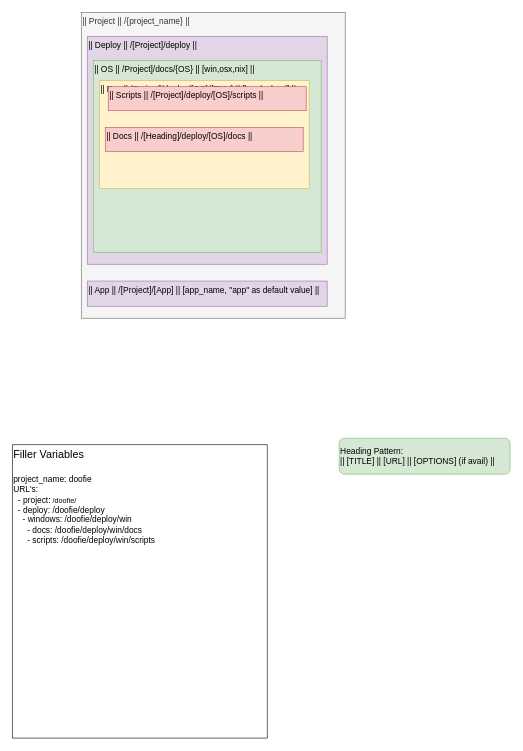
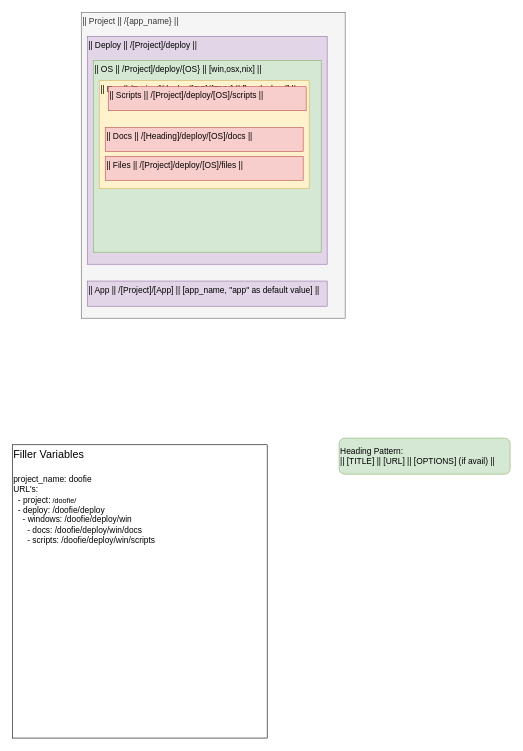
- <mxCell id="2" value="&lt;div style=&quot;font-size: 14px&quot;&gt;|| Project || /{project_name} ||&lt;br&gt;&lt;/div&gt;" style="rounded=0;whiteSpace=wrap;html=1;labelPosition=center;verticalLabelPosition=middle;align=left;verticalAlign=top;spacingLeft=0;spacingRight=0;spacingTop=0;spacingBottom=0;textDirection=ltr;fontSize=18;fillColor=#f5f5f5;strokeColor=#666666;fontColor=#333333;" parent="1" vertex="1"><mxGeometry x="135" y="20" width="440" height="510" as="geometry" /></mxCell>
+ <mxCell id="2" value="&lt;div style=&quot;font-size: 14px&quot;&gt;|| Project || /{app_name} ||&lt;br&gt;&lt;/div&gt;" style="rounded=0;whiteSpace=wrap;html=1;labelPosition=center;verticalLabelPosition=middle;align=left;verticalAlign=top;spacingLeft=0;spacingRight=0;spacingTop=0;spacingBottom=0;textDirection=ltr;fontSize=18;fillColor=#f5f5f5;strokeColor=#666666;fontColor=#333333;" parent="1" vertex="1"><mxGeometry x="135" y="20" width="440" height="510" as="geometry" /></mxCell>
- <mxCell id="5" value="|| OS || /Project]/docs/{OS} || [win,osx,nix] ||" style="rounded=0;whiteSpace=wrap;html=1;fontSize=14;align=left;verticalAlign=top;fillColor=#d5e8d4;strokeColor=#82b366;" parent="1" vertex="1"><mxGeometry x="155" y="100" width="380" height="320" as="geometry" /></mxCell>
+ <mxCell id="5" value="|| OS || /Project]/deploy/{OS} || [win,osx,nix] ||" style="rounded=0;whiteSpace=wrap;html=1;fontSize=14;align=left;verticalAlign=top;fillColor=#d5e8d4;strokeColor=#82b366;" parent="1" vertex="1"><mxGeometry x="155" y="100" width="380" height="320" as="geometry" /></mxCell>
+ <mxCell id="9" value="|| Files || /[Project]/deploy/[OS]/files ||" style="rounded=0;whiteSpace=wrap;html=1;fontSize=14;align=left;verticalAlign=top;fillColor=#f8cecc;strokeColor=#b85450;" parent="1" vertex="1"><mxGeometry x="175" y="260" width="330" height="40" as="geometry" /></mxCell>
